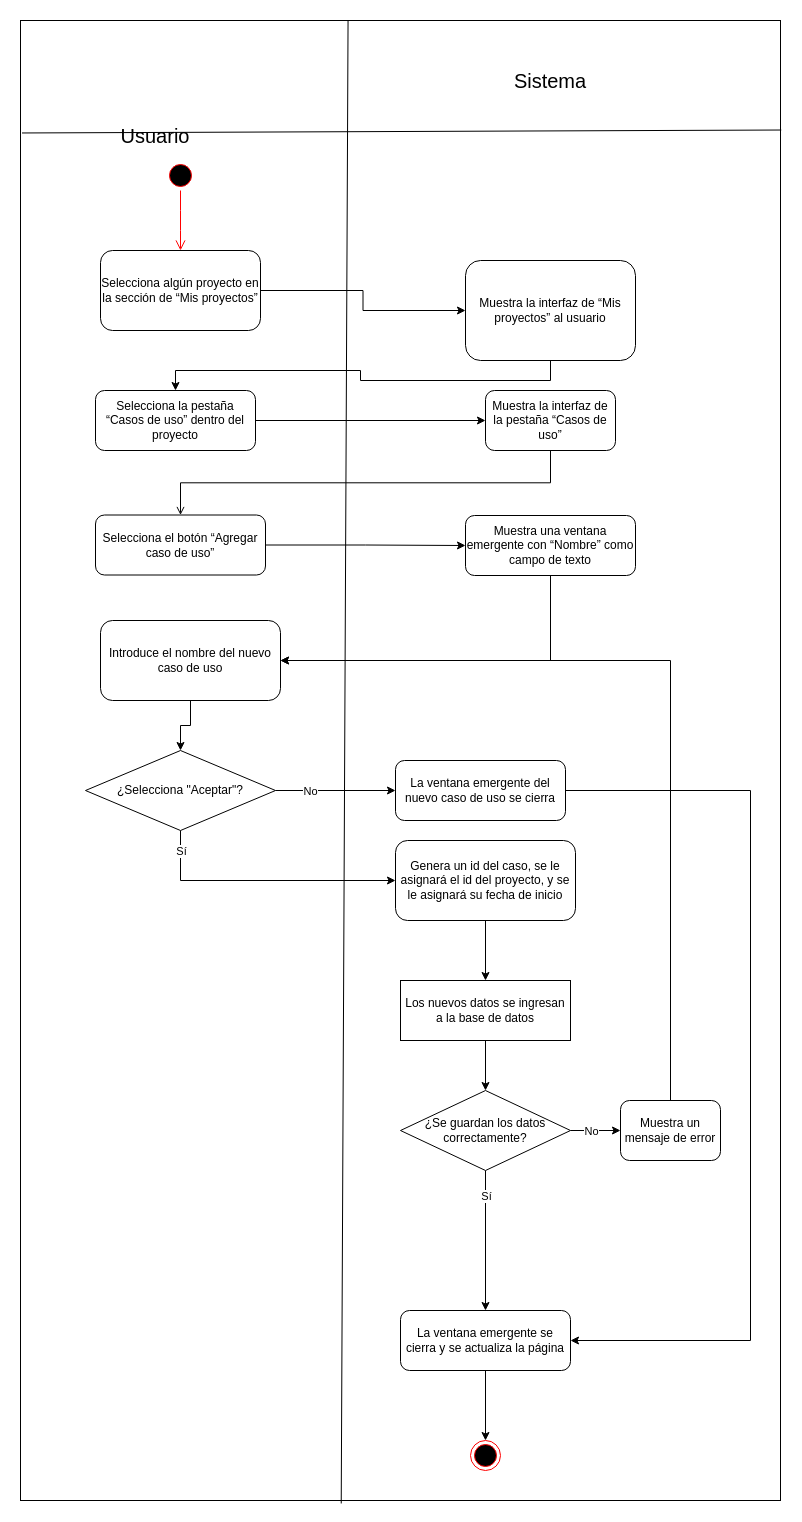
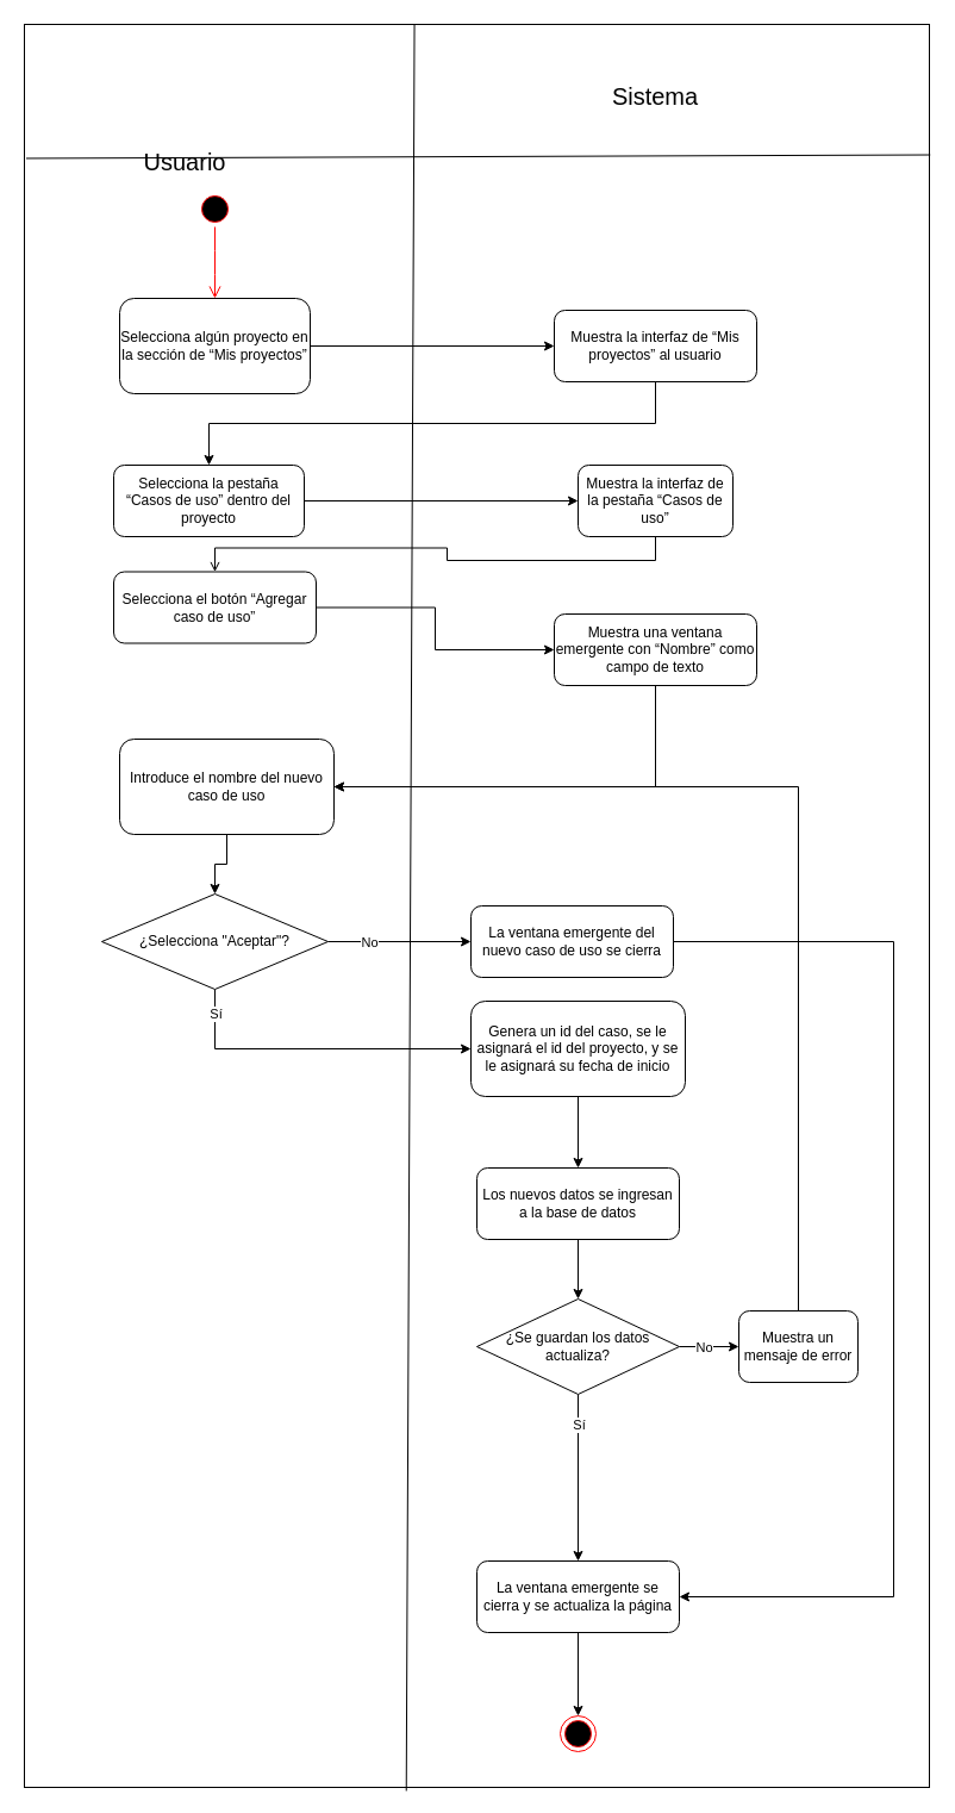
- <mxCell id="14" value="Muestra la interfaz de “Mis proyectos” al usuario" style="rounded=1;whiteSpace=wrap;html=1;fontSize=12;" parent="1" vertex="1"><mxGeometry x="465" y="260" width="170" height="100" as="geometry" /></mxCell>
+ <mxCell id="14" value="Muestra la interfaz de “Mis proyectos” al usuario" style="rounded=1;whiteSpace=wrap;html=1;fontSize=12;" parent="1" vertex="1"><mxGeometry x="465" y="260" width="170" height="60" as="geometry" /></mxCell>
- <mxCell id="16" value="Selecciona el botón “Agregar caso de uso”" style="rounded=1;whiteSpace=wrap;html=1;fontSize=12;" parent="1" vertex="1"><mxGeometry x="95" y="514.5" width="170" height="60" as="geometry" /></mxCell>
+ <mxCell id="16" value="Selecciona el botón “Agregar caso de uso”" style="rounded=1;whiteSpace=wrap;html=1;fontSize=12;" parent="1" vertex="1"><mxGeometry x="95" y="479.5" width="170" height="60" as="geometry" /></mxCell>
- <mxCell id="32" value="Los nuevos datos se ingresan a la base de datos" style="whiteSpace=wrap;html=1;fontSize=12;rounded=0;" vertex="1" parent="1"><mxGeometry x="400" y="980" width="170" height="60" as="geometry" /></mxCell>
+ <mxCell id="32" value="Los nuevos datos se ingresan a la base de datos" style="rounded=1;whiteSpace=wrap;html=1;fontSize=12;" vertex="1" parent="1"><mxGeometry x="400" y="980" width="170" height="60" as="geometry" /></mxCell>
- <mxCell id="41" value="¿Se guardan los datos correctamente?" style="rhombus;whiteSpace=wrap;html=1;" vertex="1" parent="1"><mxGeometry x="400" y="1090" width="170" height="80" as="geometry" /></mxCell>
+ <mxCell id="41" value="¿Se guardan los datos actualiza?" style="rhombus;whiteSpace=wrap;html=1;" vertex="1" parent="1"><mxGeometry x="400" y="1090" width="170" height="80" as="geometry" /></mxCell>
